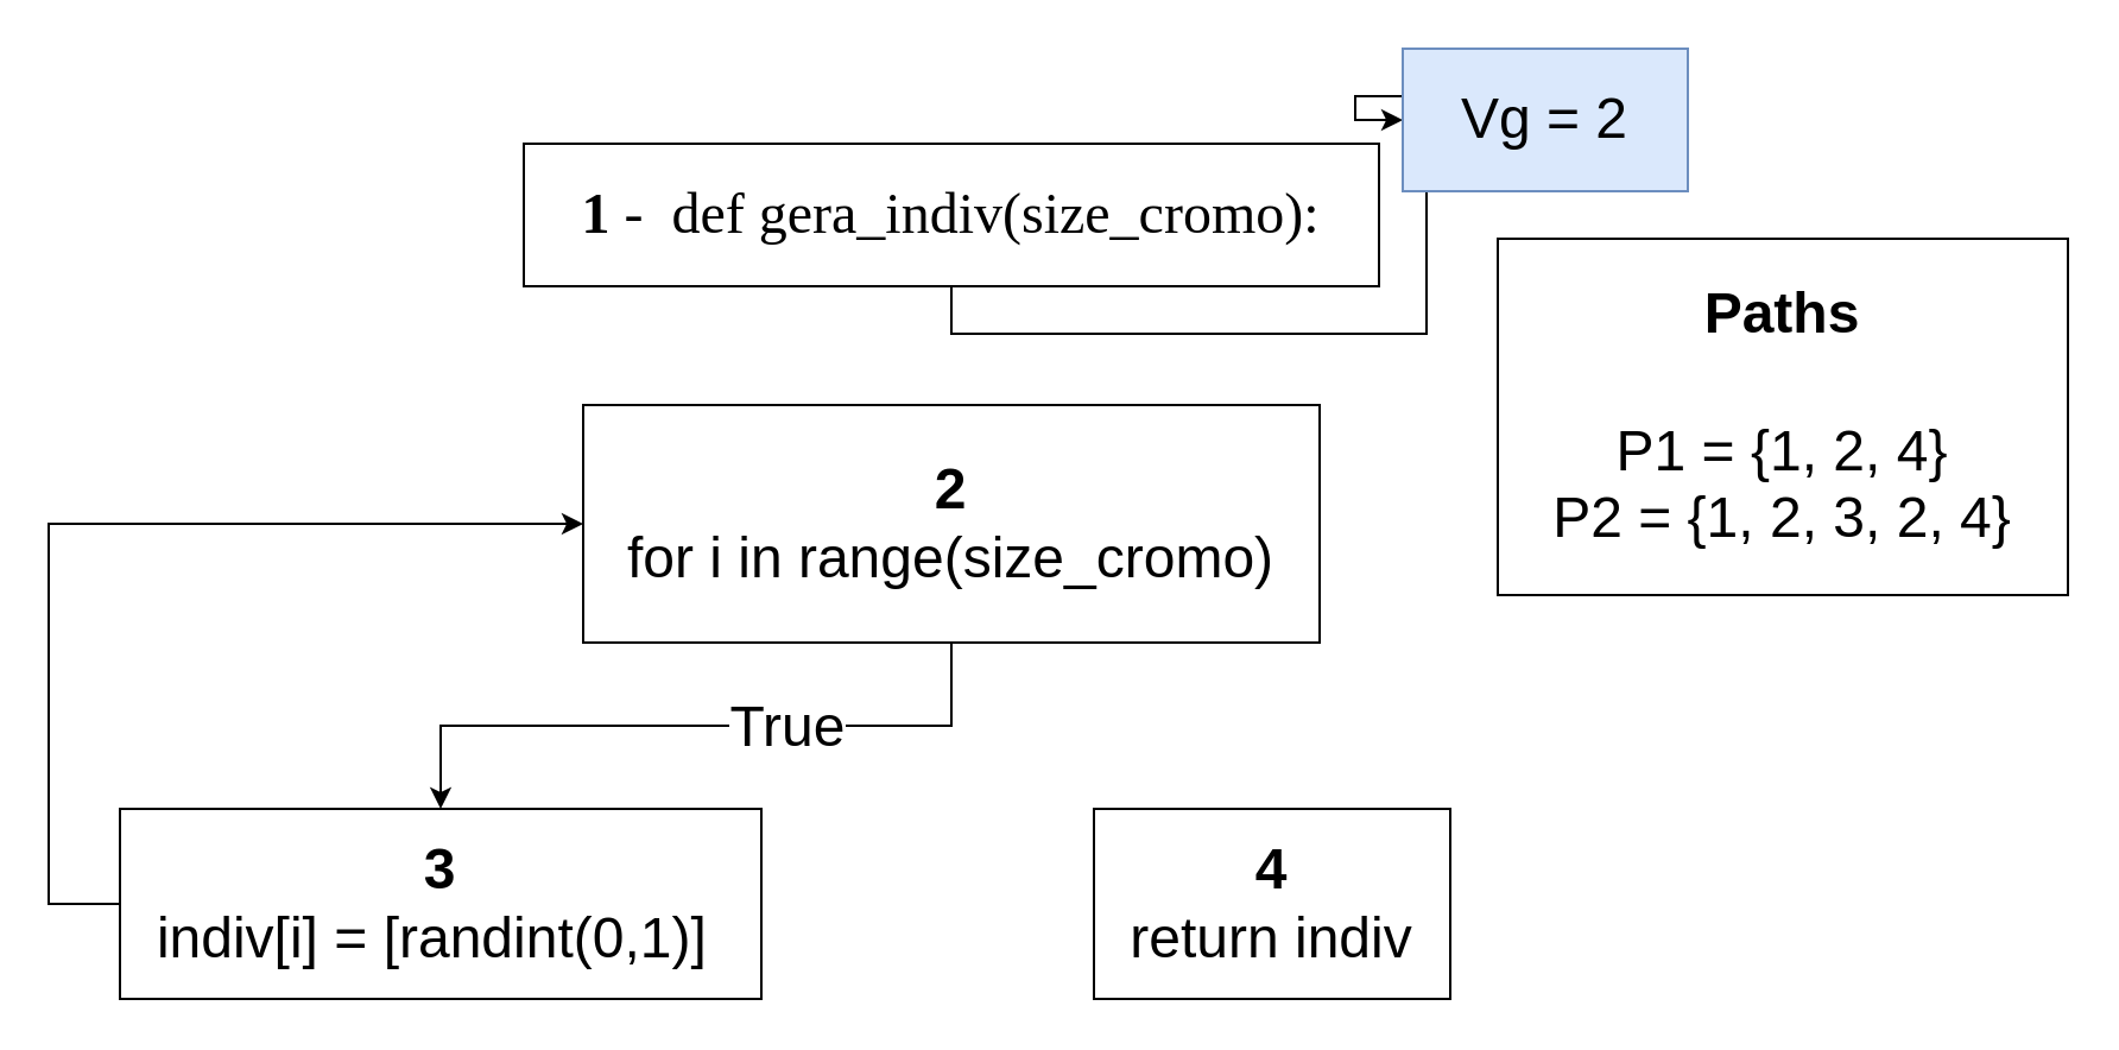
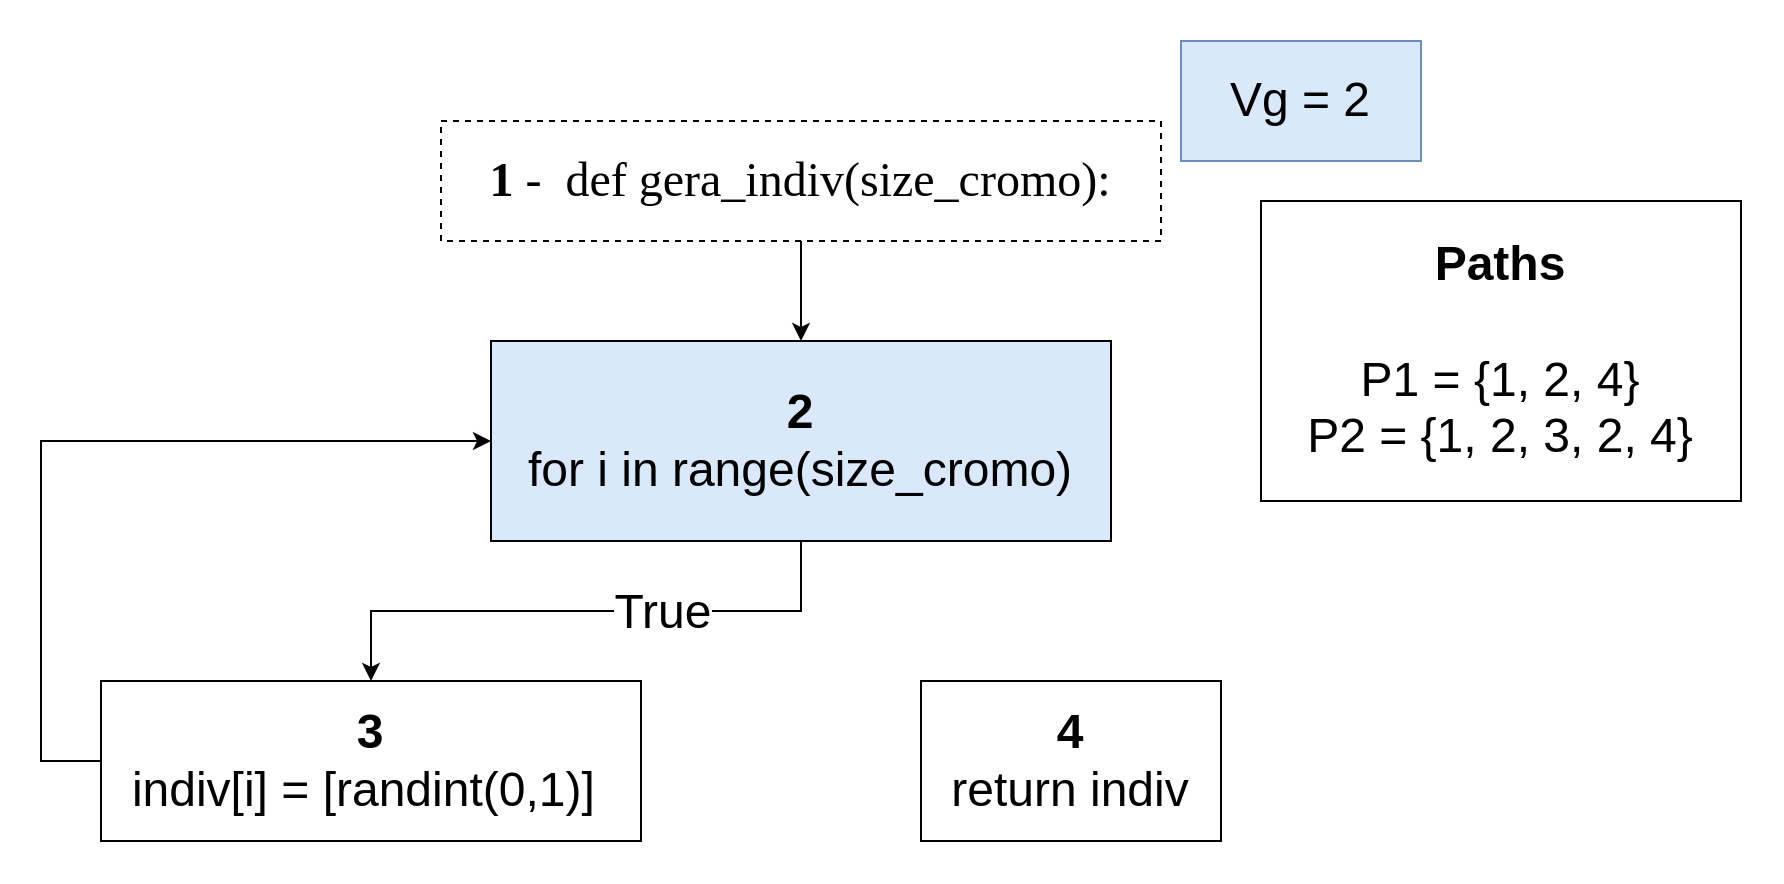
- <mxCell id="3" value="&lt;p style=&quot;margin-top: 0pt ; margin-bottom: 0pt ; margin-left: 0in ; text-align: left ; direction: ltr ; unicode-bidi: embed ; word-break: normal&quot;&gt;&lt;span style=&quot;font-size: 18pt ; font-family: &amp;#34;calibri&amp;#34; ; font-weight: bold&quot;&gt;1&lt;/span&gt;&lt;span style=&quot;font-size: 18pt ; font-family: &amp;#34;calibri&amp;#34;&quot;&gt; -&amp;nbsp;&amp;nbsp;&lt;/span&gt;&lt;span style=&quot;font-family: &amp;#34;calibri&amp;#34; ; font-size: 24px&quot;&gt;def gera_indiv(size_cromo):&lt;/span&gt;&lt;/p&gt;" style="rounded=0;whiteSpace=wrap;html=1;" parent="1" vertex="1"><mxGeometry x="220" y="60" width="360" height="60" as="geometry" /></mxCell>
+ <mxCell id="3" value="&lt;p style=&quot;margin-top: 0pt ; margin-bottom: 0pt ; margin-left: 0in ; text-align: left ; direction: ltr ; unicode-bidi: embed ; word-break: normal&quot;&gt;&lt;span style=&quot;font-size: 18pt ; font-family: &amp;#34;calibri&amp;#34; ; font-weight: bold&quot;&gt;1&lt;/span&gt;&lt;span style=&quot;font-size: 18pt ; font-family: &amp;#34;calibri&amp;#34;&quot;&gt; -&amp;nbsp;&amp;nbsp;&lt;/span&gt;&lt;span style=&quot;font-family: &amp;#34;calibri&amp;#34; ; font-size: 24px&quot;&gt;def gera_indiv(size_cromo):&lt;/span&gt;&lt;/p&gt;" style="rounded=0;whiteSpace=wrap;html=1;dashed=1;" parent="1" vertex="1"><mxGeometry x="220" y="60" width="360" height="60" as="geometry" /></mxCell>
- <mxCell id="2" style="edgeStyle=orthogonalEdgeStyle;rounded=0;orthogonalLoop=1;jettySize=auto;html=1;exitX=0.5;exitY=1;exitDx=0;exitDy=0;" parent="1" source="3" target="10" edge="1"><mxGeometry relative="1" as="geometry" /></mxCell>
+ <mxCell id="2" style="edgeStyle=orthogonalEdgeStyle;rounded=0;orthogonalLoop=1;jettySize=auto;html=1;exitX=0.5;exitY=1;exitDx=0;exitDy=0;" parent="1" source="3" target="6" edge="1"><mxGeometry relative="1" as="geometry" /></mxCell>
- <mxCell id="6" value="&lt;div style=&quot;font-size: 24px&quot;&gt;&lt;font style=&quot;font-size: 24px&quot;&gt;&lt;b&gt;2&lt;/b&gt;&lt;/font&gt;&lt;/div&gt;&lt;div&gt;&lt;div&gt;&lt;span style=&quot;font-size: 24px&quot;&gt;for i in range(size_cromo)&lt;/span&gt;&lt;/div&gt;&lt;/div&gt;" style="rounded=0;whiteSpace=wrap;html=1;align=center;" parent="1" vertex="1"><mxGeometry x="245" y="170" width="310" height="100" as="geometry" /></mxCell>
+ <mxCell id="6" value="&lt;div style=&quot;font-size: 24px&quot;&gt;&lt;font style=&quot;font-size: 24px&quot;&gt;&lt;b&gt;2&lt;/b&gt;&lt;/font&gt;&lt;/div&gt;&lt;div&gt;&lt;div&gt;&lt;span style=&quot;font-size: 24px&quot;&gt;for i in range(size_cromo)&lt;/span&gt;&lt;/div&gt;&lt;/div&gt;" style="rounded=0;whiteSpace=wrap;html=1;align=center;fillColor=#dae8fc;" parent="1" vertex="1"><mxGeometry x="245" y="170" width="310" height="100" as="geometry" /></mxCell>
